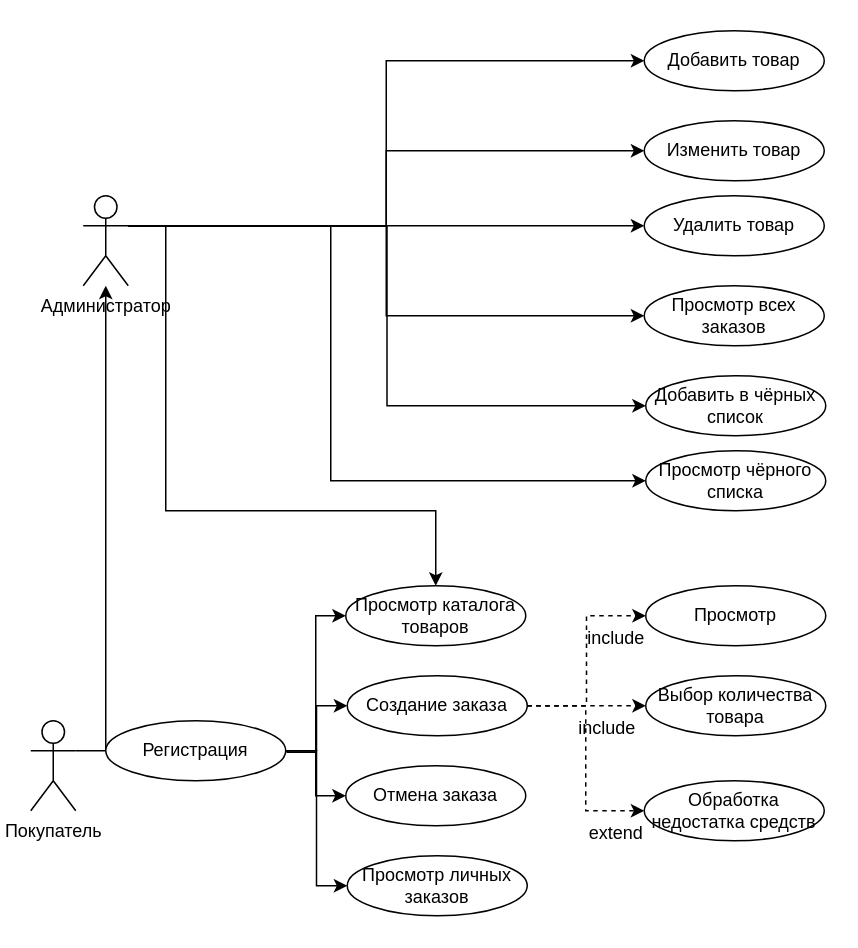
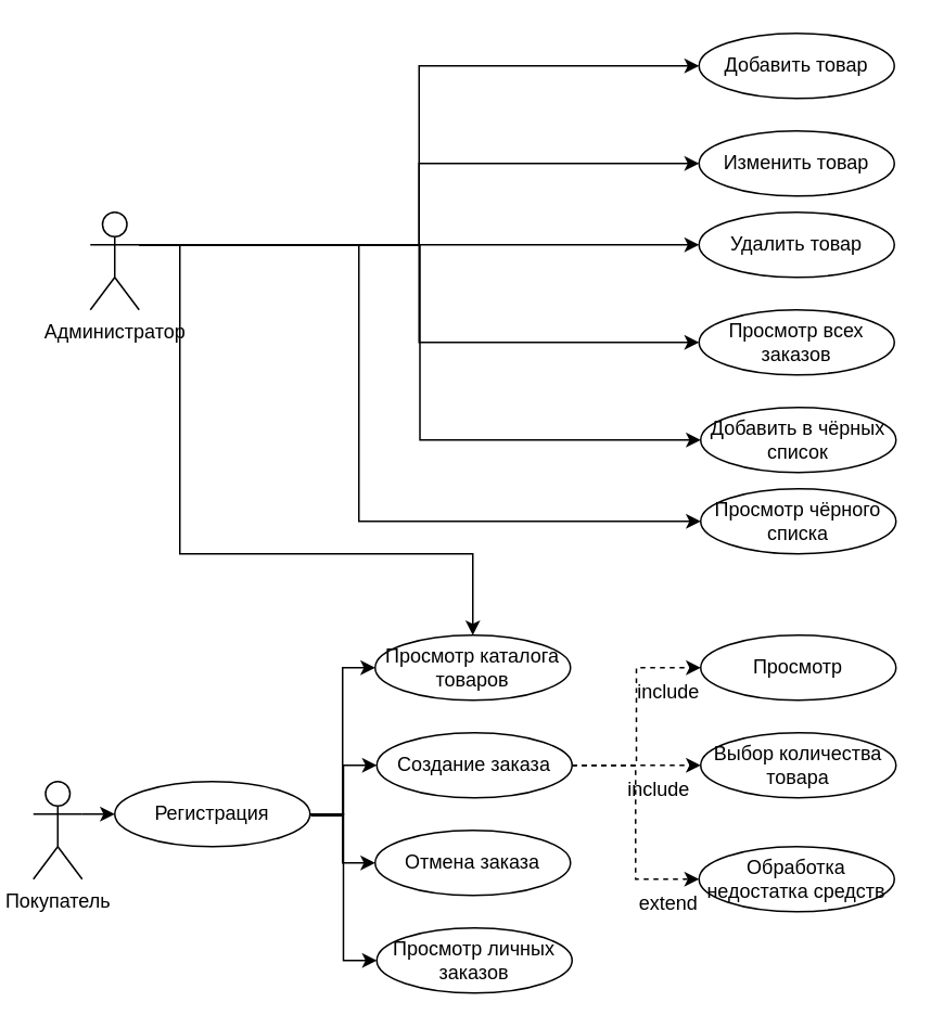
- <mxCell id="10" style="edgeStyle=orthogonalEdgeStyle;rounded=0;orthogonalLoop=1;jettySize=auto;html=1;exitX=1;exitY=0.333;exitDx=0;exitDy=0;exitPerimeter=0;" edge="1" parent="1" source="11" target="9"><mxGeometry relative="1" as="geometry" /></mxCell>
+ <mxCell id="10" style="edgeStyle=orthogonalEdgeStyle;rounded=0;orthogonalLoop=1;jettySize=auto;html=1;exitX=1;exitY=0.333;exitDx=0;exitDy=0;exitPerimeter=0;entryX=0;entryY=0.5;entryDx=0;entryDy=0;" edge="1" parent="1" source="11" target="16"><mxGeometry relative="1" as="geometry" /></mxCell>
